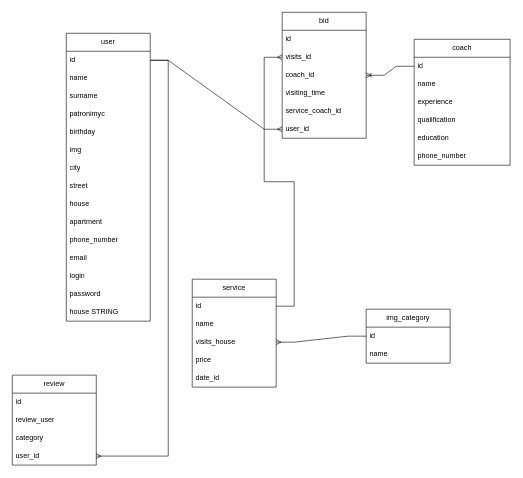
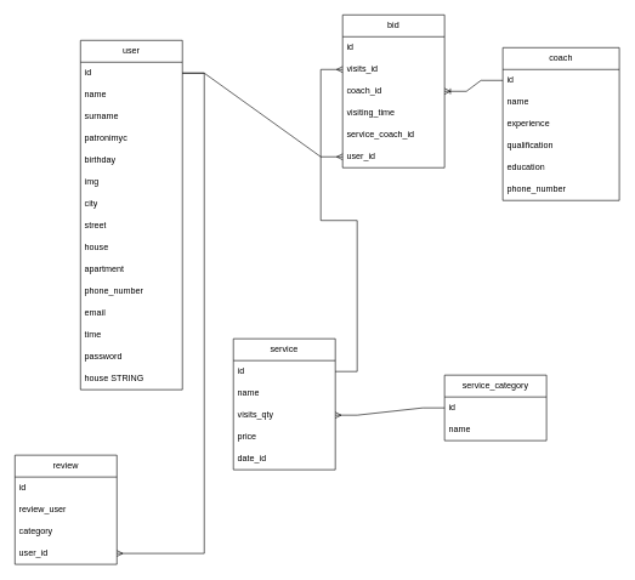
- <mxCell id="15" value="login" style="text;strokeColor=none;fillColor=none;align=left;verticalAlign=middle;spacingLeft=4;spacingRight=4;overflow=hidden;points=[[0,0.5],[1,0.5]];portConstraint=eastwest;rotatable=0;whiteSpace=wrap;html=1;" parent="2" vertex="1"><mxGeometry y="390" width="140" height="30" as="geometry" /></mxCell>
+ <mxCell id="15" value="time" style="text;strokeColor=none;fillColor=none;align=left;verticalAlign=middle;spacingLeft=4;spacingRight=4;overflow=hidden;points=[[0,0.5],[1,0.5]];portConstraint=eastwest;rotatable=0;whiteSpace=wrap;html=1;" parent="2" vertex="1"><mxGeometry y="390" width="140" height="30" as="geometry" /></mxCell>
- <mxCell id="38" value="img_category" style="swimlane;fontStyle=0;childLayout=stackLayout;horizontal=1;startSize=30;horizontalStack=0;resizeParent=1;resizeParentMax=0;resizeLast=0;collapsible=1;marginBottom=0;whiteSpace=wrap;html=1;" parent="1" vertex="1"><mxGeometry x="610" y="515" width="140" height="90" as="geometry" /></mxCell>
+ <mxCell id="38" value="service_category" style="swimlane;fontStyle=0;childLayout=stackLayout;horizontal=1;startSize=30;horizontalStack=0;resizeParent=1;resizeParentMax=0;resizeLast=0;collapsible=1;marginBottom=0;whiteSpace=wrap;html=1;" parent="1" vertex="1"><mxGeometry x="610" y="515" width="140" height="90" as="geometry" /></mxCell>
- <mxCell id="35" value="visits_house" style="text;strokeColor=none;fillColor=none;align=left;verticalAlign=middle;spacingLeft=4;spacingRight=4;overflow=hidden;points=[[0,0.5],[1,0.5]];portConstraint=eastwest;rotatable=0;whiteSpace=wrap;html=1;" parent="32" vertex="1"><mxGeometry y="90" width="140" height="30" as="geometry" /></mxCell>
+ <mxCell id="35" value="visits_qty" style="text;strokeColor=none;fillColor=none;align=left;verticalAlign=middle;spacingLeft=4;spacingRight=4;overflow=hidden;points=[[0,0.5],[1,0.5]];portConstraint=eastwest;rotatable=0;whiteSpace=wrap;html=1;" parent="32" vertex="1"><mxGeometry y="90" width="140" height="30" as="geometry" /></mxCell>
